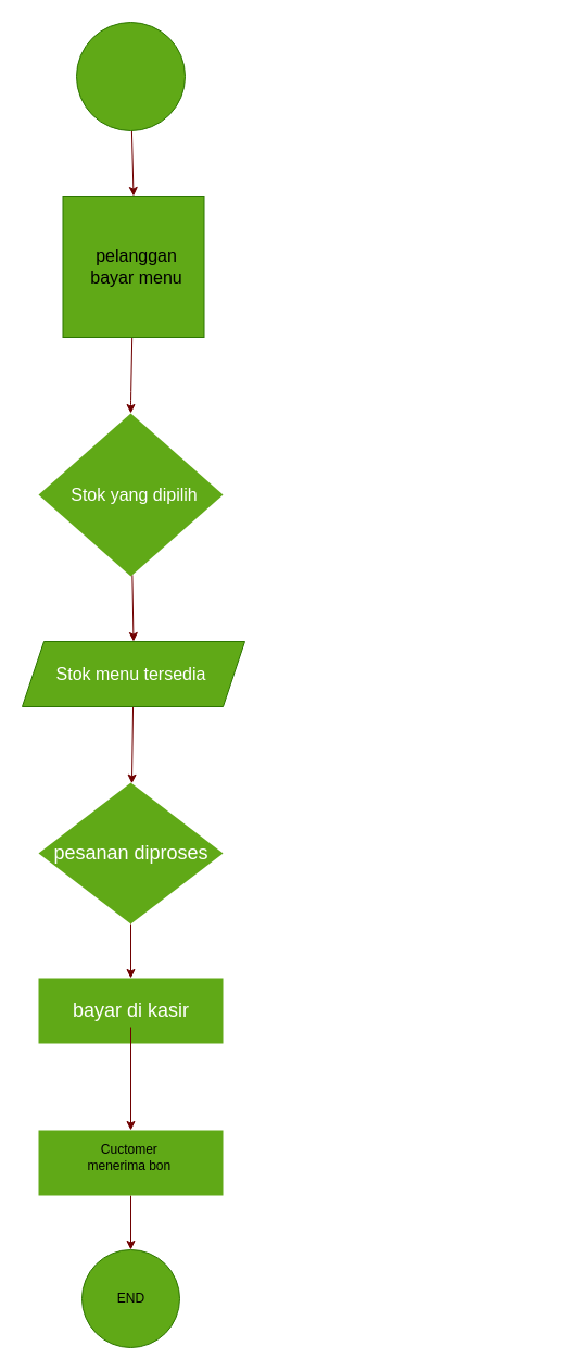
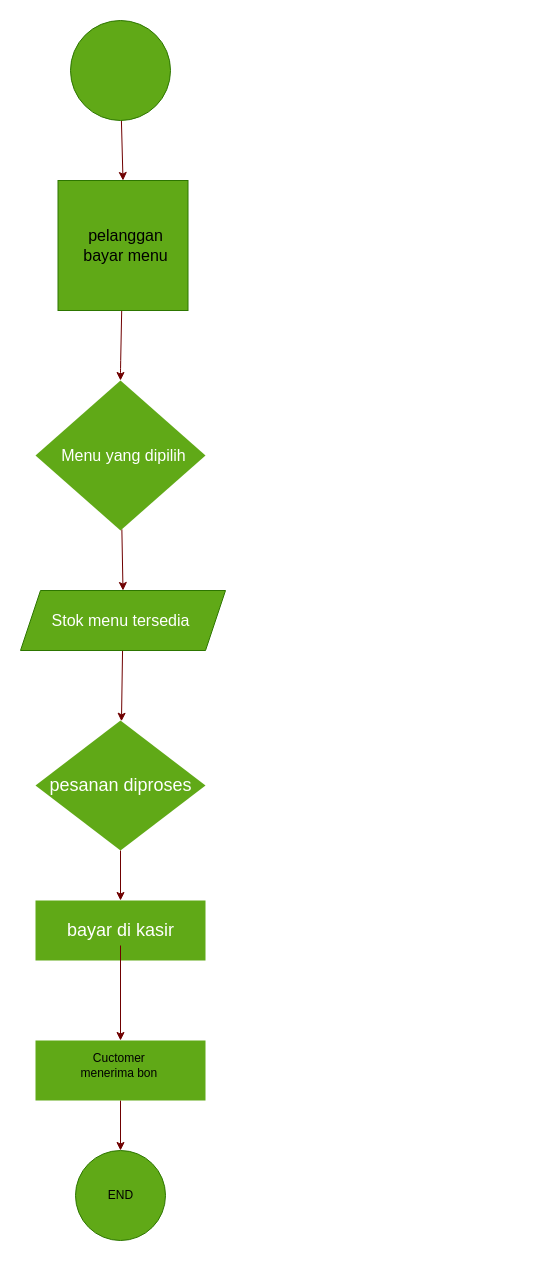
- <mxCell id="15" value="&lt;font color=&quot;#ffffff&quot;&gt;Stok yang dipilih&lt;br&gt;&lt;/font&gt;" style="text;html=1;resizable=0;autosize=1;align=center;verticalAlign=middle;points=[];fillColor=none;strokeColor=none;rounded=0;fontSize=16;fontColor=#CC0000;" parent="1" vertex="1"><mxGeometry x="52.5" y="445" width="140" height="20" as="geometry" /></mxCell>
+ <mxCell id="15" value="&lt;font color=&quot;#ffffff&quot;&gt;Menu yang dipilih&lt;br&gt;&lt;/font&gt;" style="text;html=1;resizable=0;autosize=1;align=center;verticalAlign=middle;points=[];fillColor=none;strokeColor=none;rounded=0;fontSize=16;fontColor=#CC0000;" parent="1" vertex="1"><mxGeometry x="52.5" y="445" width="140" height="20" as="geometry" /></mxCell>
